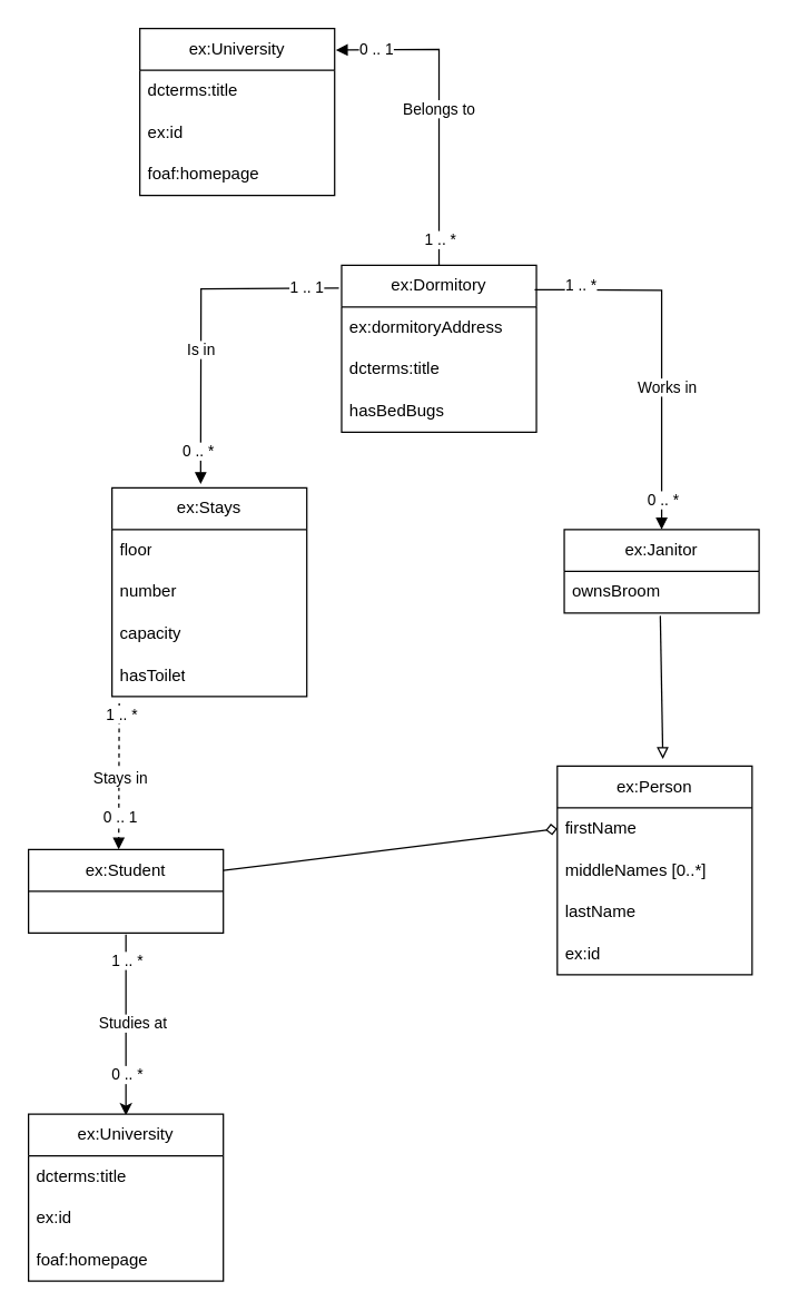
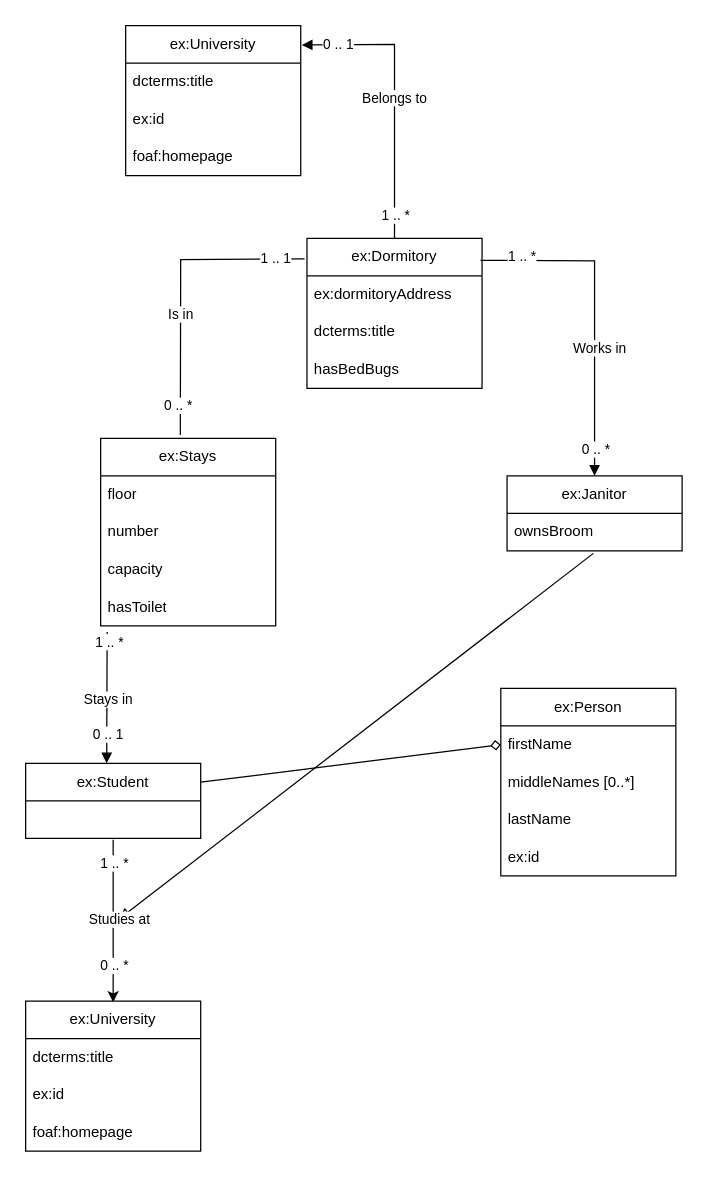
- <mxCell id="30" value="" style="endArrow=block;html=1;rounded=0;exitX=-0.014;exitY=0.138;exitDx=0;exitDy=0;exitPerimeter=0;entryX=0.455;entryY=-0.018;entryDx=0;entryDy=0;entryPerimeter=0;" parent="1" source="3" target="7" edge="1"><mxGeometry width="50" height="50" relative="1" as="geometry"><mxPoint x="420" y="290" as="sourcePoint" /><mxPoint x="470" y="240" as="targetPoint" /><Array as="points"><mxPoint x="144" y="207" /></Array></mxGeometry></mxCell>
+ <mxCell id="30" value="" style="endArrow=none;html=1;rounded=0;exitX=-0.014;exitY=0.138;exitDx=0;exitDy=0;exitPerimeter=0;entryX=0.455;entryY=-0.018;entryDx=0;entryDy=0;entryPerimeter=0;" parent="1" source="3" target="7" edge="1"><mxGeometry width="50" height="50" relative="1" as="geometry"><mxPoint x="420" y="290" as="sourcePoint" /><mxPoint x="470" y="240" as="targetPoint" /><Array as="points"><mxPoint x="144" y="207" /></Array></mxGeometry></mxCell>
- <mxCell id="24" value="" style="endArrow=block;html=1;rounded=0;entryX=0.542;entryY=-0.034;entryDx=0;entryDy=0;exitX=0.493;exitY=1.067;exitDx=0;exitDy=0;exitPerimeter=0;entryPerimeter=0;endFill=0;" parent="1" source="19" target="12" edge="1"><mxGeometry width="50" height="50" relative="1" as="geometry"><mxPoint x="474.86" y="473.99" as="sourcePoint" /><mxPoint x="540" y="210" as="targetPoint" /></mxGeometry></mxCell>
+ <mxCell id="24" value="" style="endArrow=block;html=1;rounded=0;exitX=0.493;exitY=1.067;exitDx=0;exitDy=0;exitPerimeter=0;endFill=0;" parent="1" source="19" target="47" edge="1"><mxGeometry width="50" height="50" relative="1" as="geometry"><mxPoint x="474.86" y="473.99" as="sourcePoint" /><mxPoint x="540" y="210" as="targetPoint" /></mxGeometry></mxCell>
- <mxCell id="38" value="" style="endArrow=block;html=1;rounded=0;entryX=0.463;entryY=-0.001;entryDx=0;entryDy=0;entryPerimeter=0;exitX=0.037;exitY=1.161;exitDx=0;exitDy=0;exitPerimeter=0;dashed=1;" parent="1" source="11" target="17" edge="1"><mxGeometry width="50" height="50" relative="1" as="geometry"><mxPoint x="320" y="560" as="sourcePoint" /><mxPoint x="270" y="610" as="targetPoint" /><Array as="points" /></mxGeometry></mxCell>
+ <mxCell id="38" value="" style="endArrow=block;html=1;rounded=0;entryX=0.463;entryY=-0.001;entryDx=0;entryDy=0;entryPerimeter=0;exitX=0.037;exitY=1.161;exitDx=0;exitDy=0;exitPerimeter=0;" parent="1" source="11" target="17" edge="1"><mxGeometry width="50" height="50" relative="1" as="geometry"><mxPoint x="320" y="560" as="sourcePoint" /><mxPoint x="270" y="610" as="targetPoint" /><Array as="points" /></mxGeometry></mxCell>
